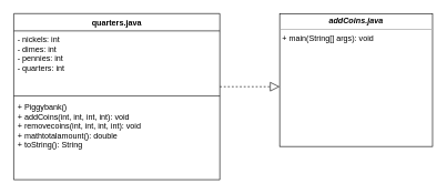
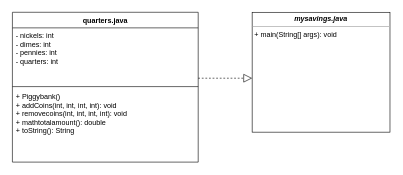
- <mxCell id="6" value="&lt;p style=&quot;margin:0px;margin-top:4px;text-align:center;&quot;&gt;&lt;i&gt;&lt;b&gt;addCoins.java&lt;/b&gt;&lt;/i&gt;&lt;/p&gt;&lt;hr size=&quot;1&quot;&gt;&lt;p style=&quot;margin:0px;margin-left:4px;&quot;&gt;&lt;/p&gt;&lt;p style=&quot;margin:0px;margin-left:4px;&quot;&gt;+ main(String[] args): void&lt;/p&gt;&lt;p style=&quot;margin:0px;margin-left:4px;&quot;&gt;&lt;br&gt;&lt;/p&gt;" style="verticalAlign=top;align=left;overflow=fill;fontSize=12;fontFamily=Helvetica;html=1;" vertex="1" parent="1"><mxGeometry x="420" y="20" width="230" height="200" as="geometry" /></mxCell>
+ <mxCell id="6" value="&lt;p style=&quot;margin:0px;margin-top:4px;text-align:center;&quot;&gt;&lt;i&gt;&lt;b&gt;mysavings.java&lt;/b&gt;&lt;/i&gt;&lt;/p&gt;&lt;hr size=&quot;1&quot;&gt;&lt;p style=&quot;margin:0px;margin-left:4px;&quot;&gt;&lt;/p&gt;&lt;p style=&quot;margin:0px;margin-left:4px;&quot;&gt;+ main(String[] args): void&lt;/p&gt;&lt;p style=&quot;margin:0px;margin-left:4px;&quot;&gt;&lt;br&gt;&lt;/p&gt;" style="verticalAlign=top;align=left;overflow=fill;fontSize=12;fontFamily=Helvetica;html=1;" vertex="1" parent="1"><mxGeometry x="420" y="20" width="230" height="200" as="geometry" /></mxCell>
